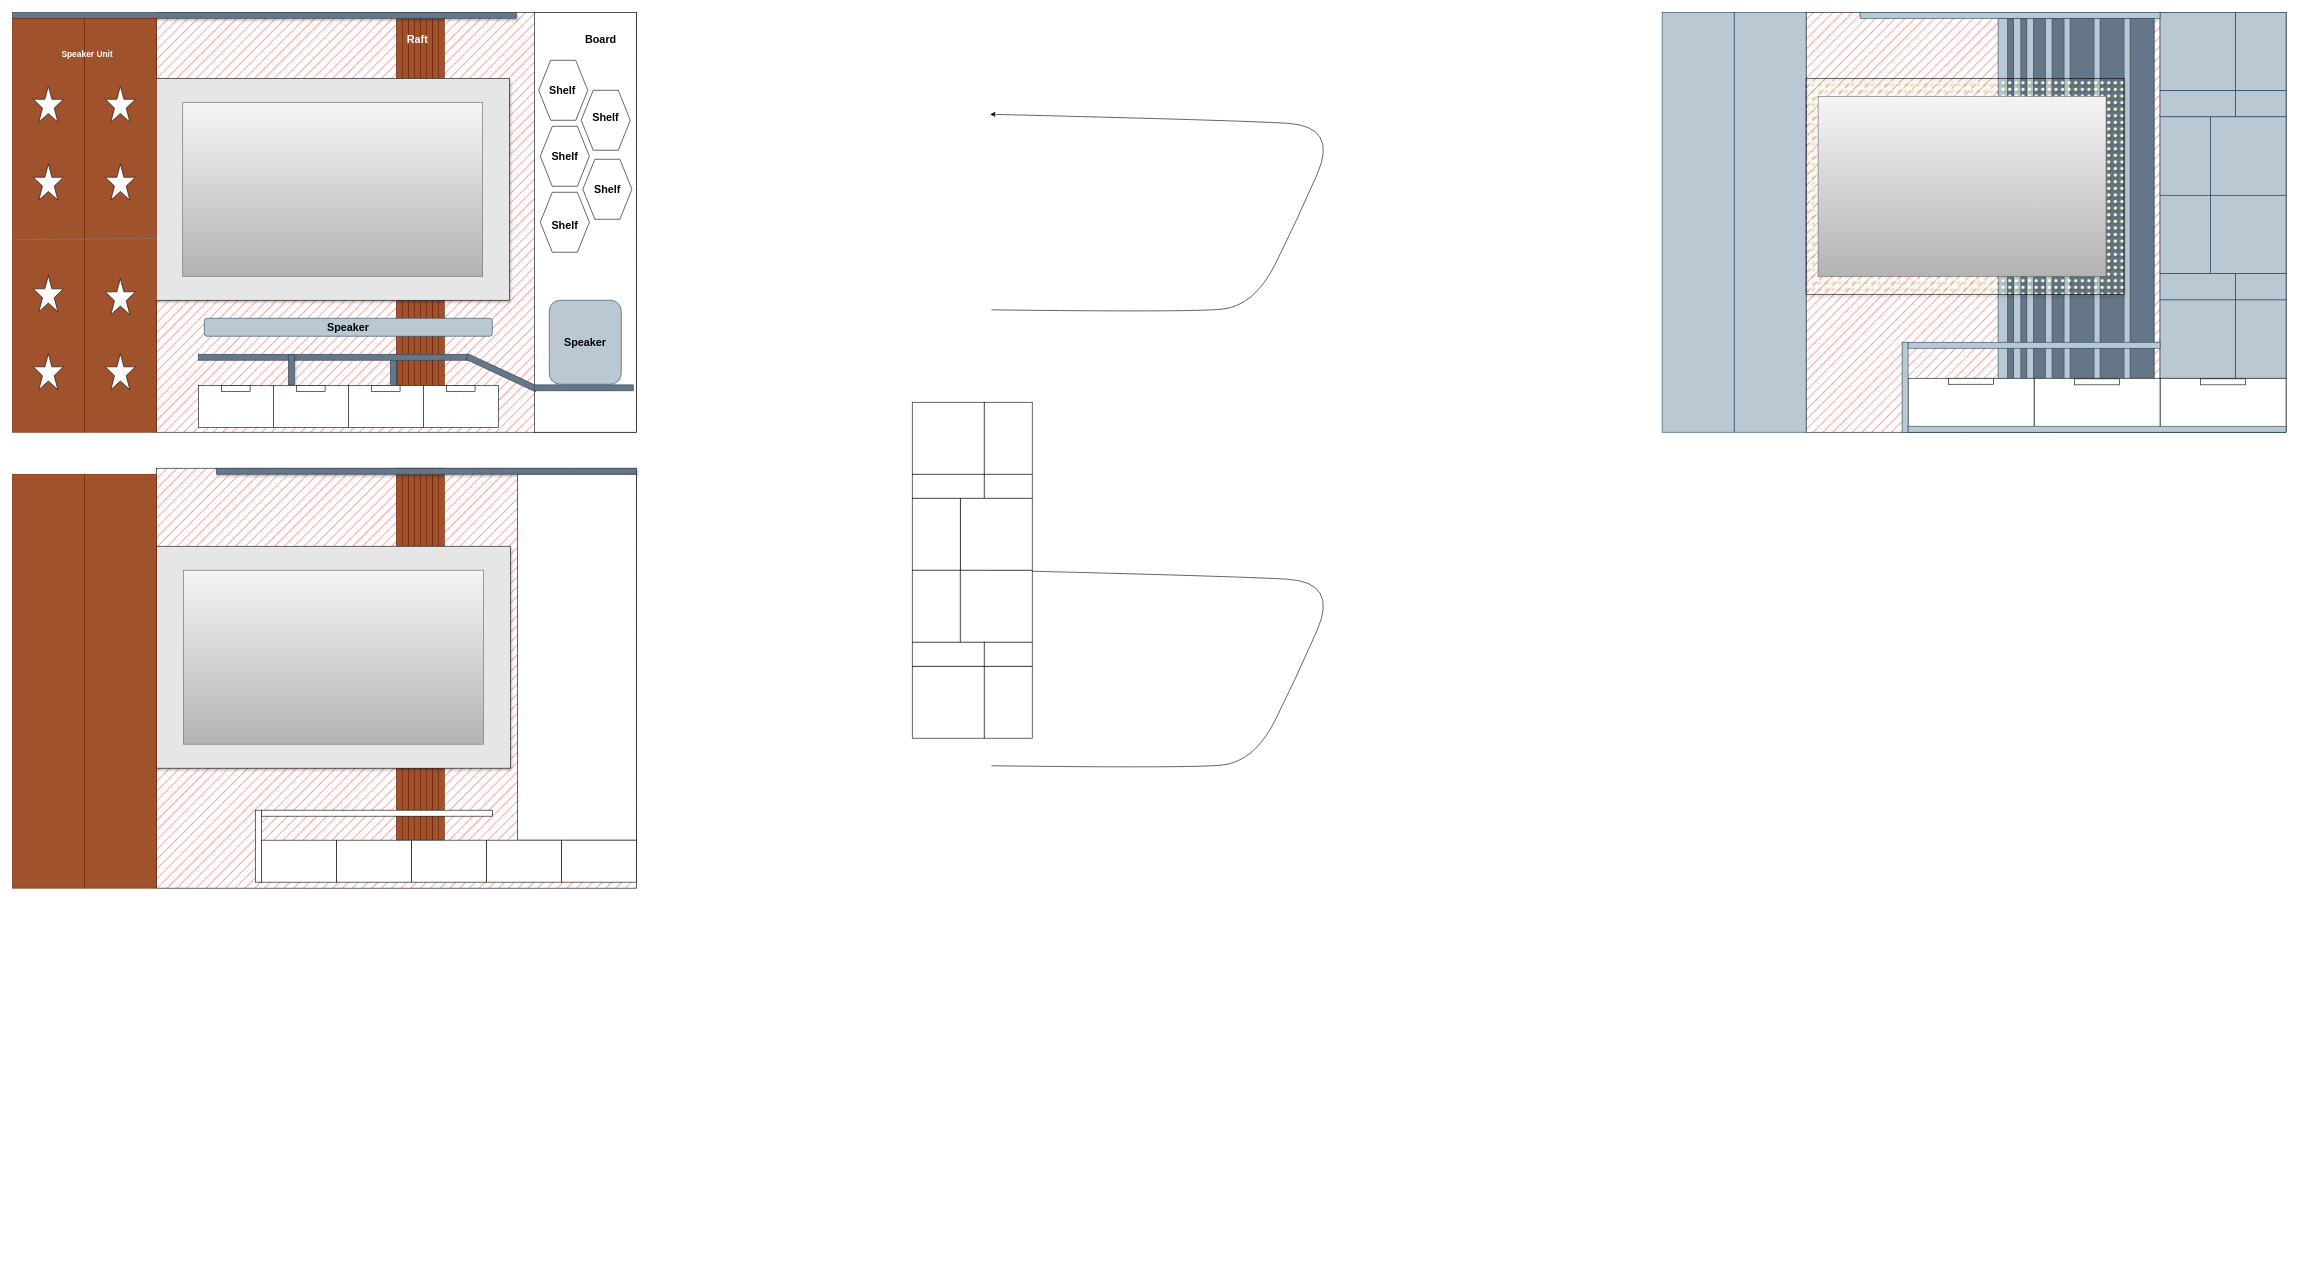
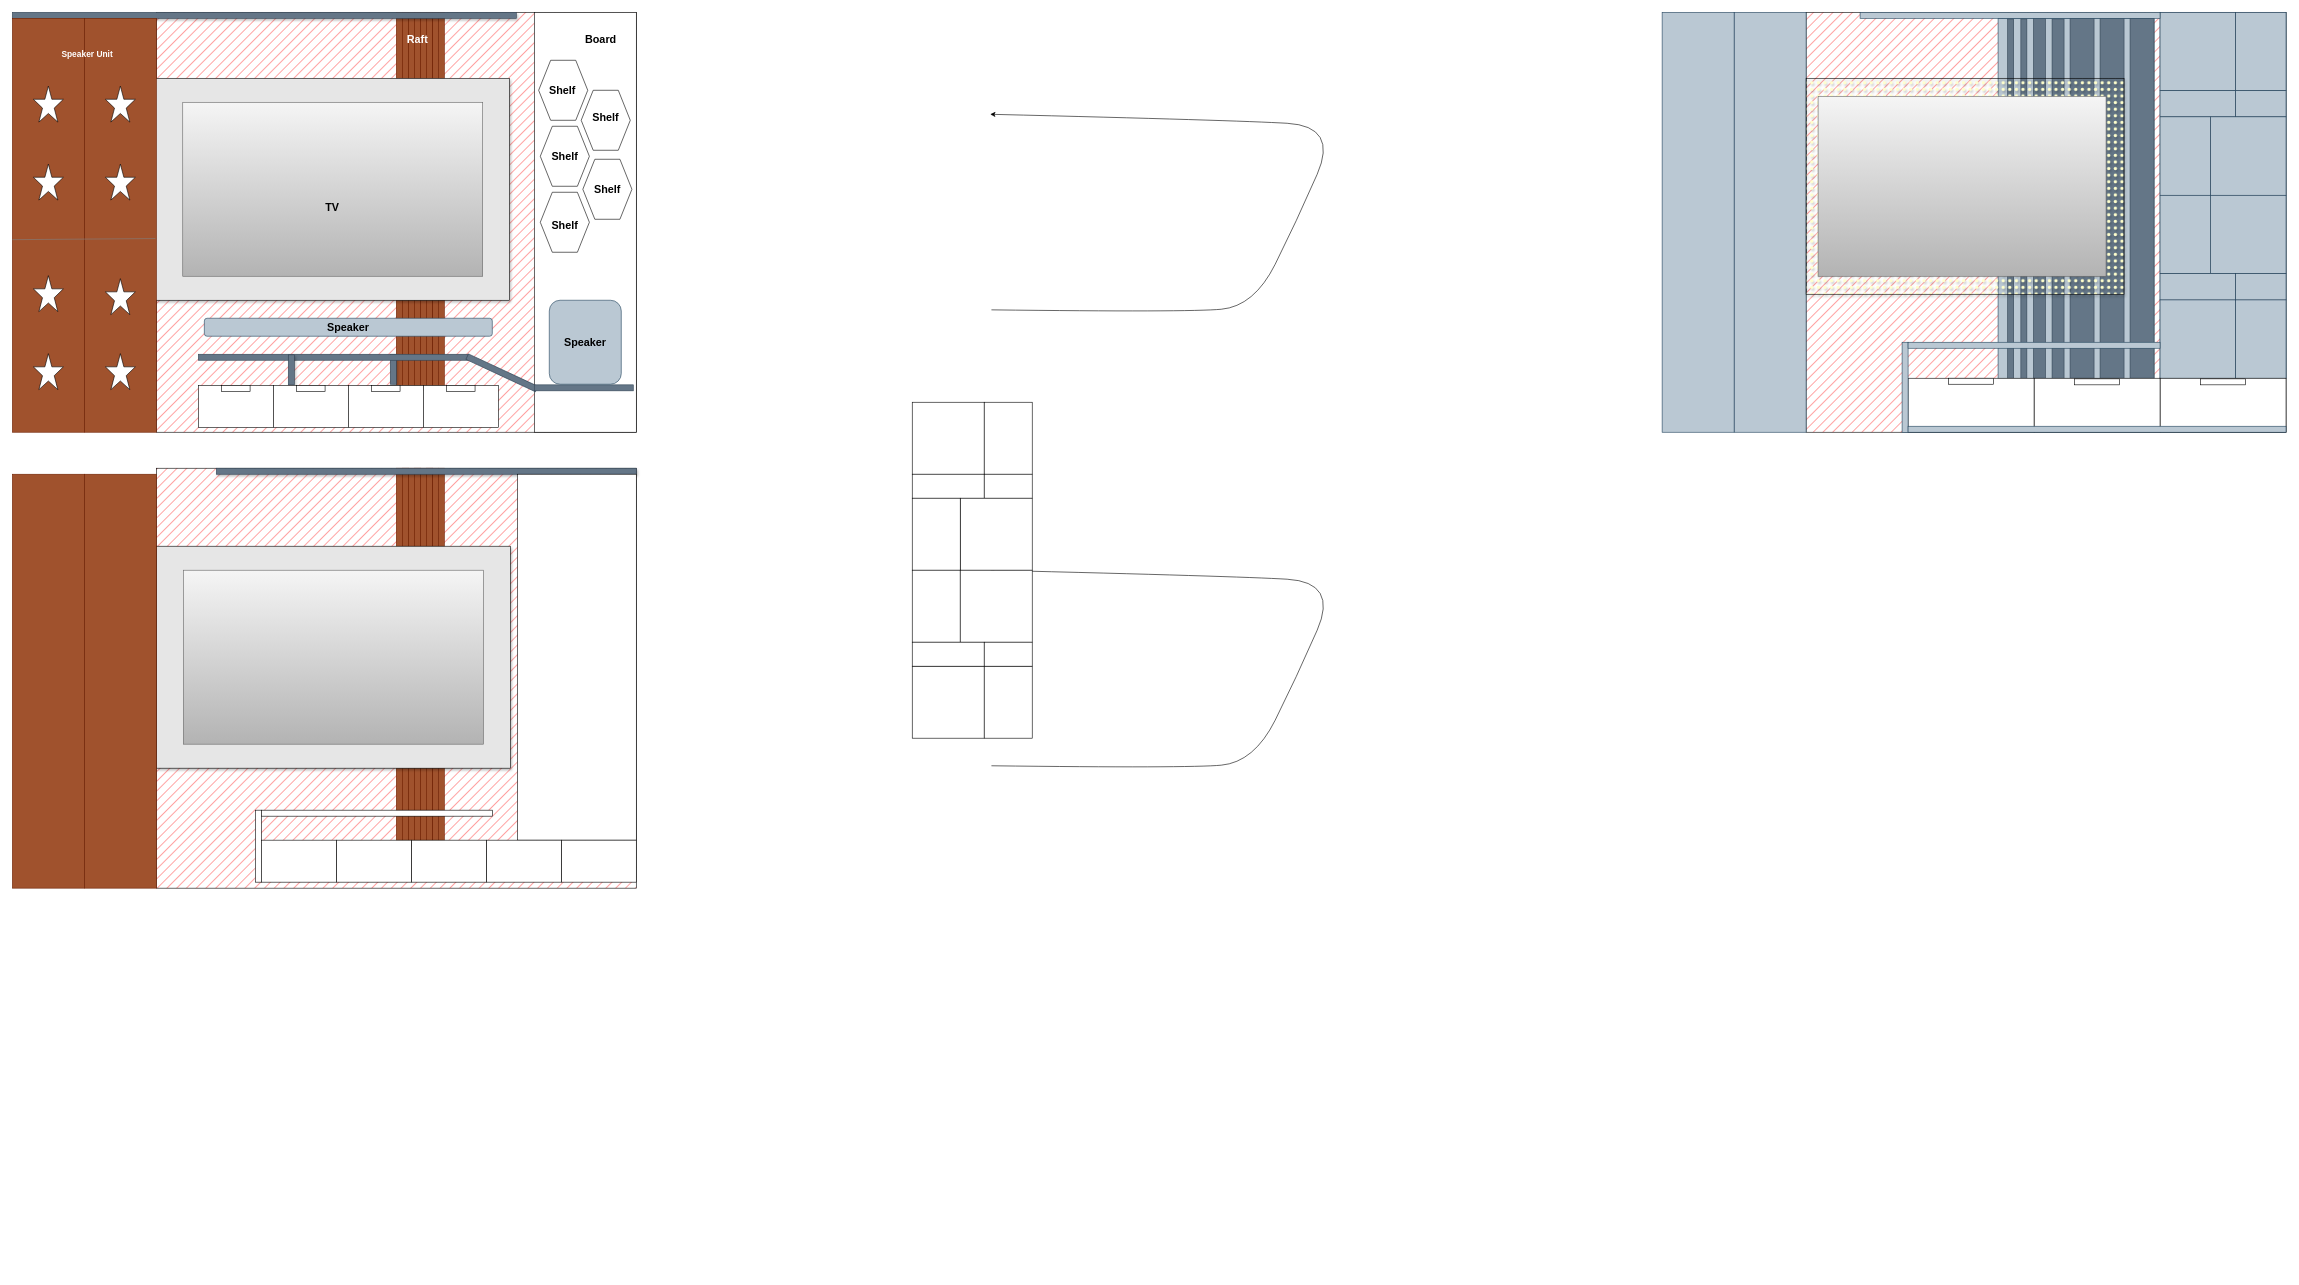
+ <mxCell id="66" value="&lt;font style=&quot;font-size: 18px;&quot;&gt;&lt;b style=&quot;&quot;&gt;TV&lt;/b&gt;&lt;/font&gt;" style="text;html=1;strokeColor=none;fillColor=none;align=center;verticalAlign=middle;whiteSpace=wrap;rounded=0;" parent="1" vertex="1"><mxGeometry x="486" y="320" width="135" height="50" as="geometry" /></mxCell>
